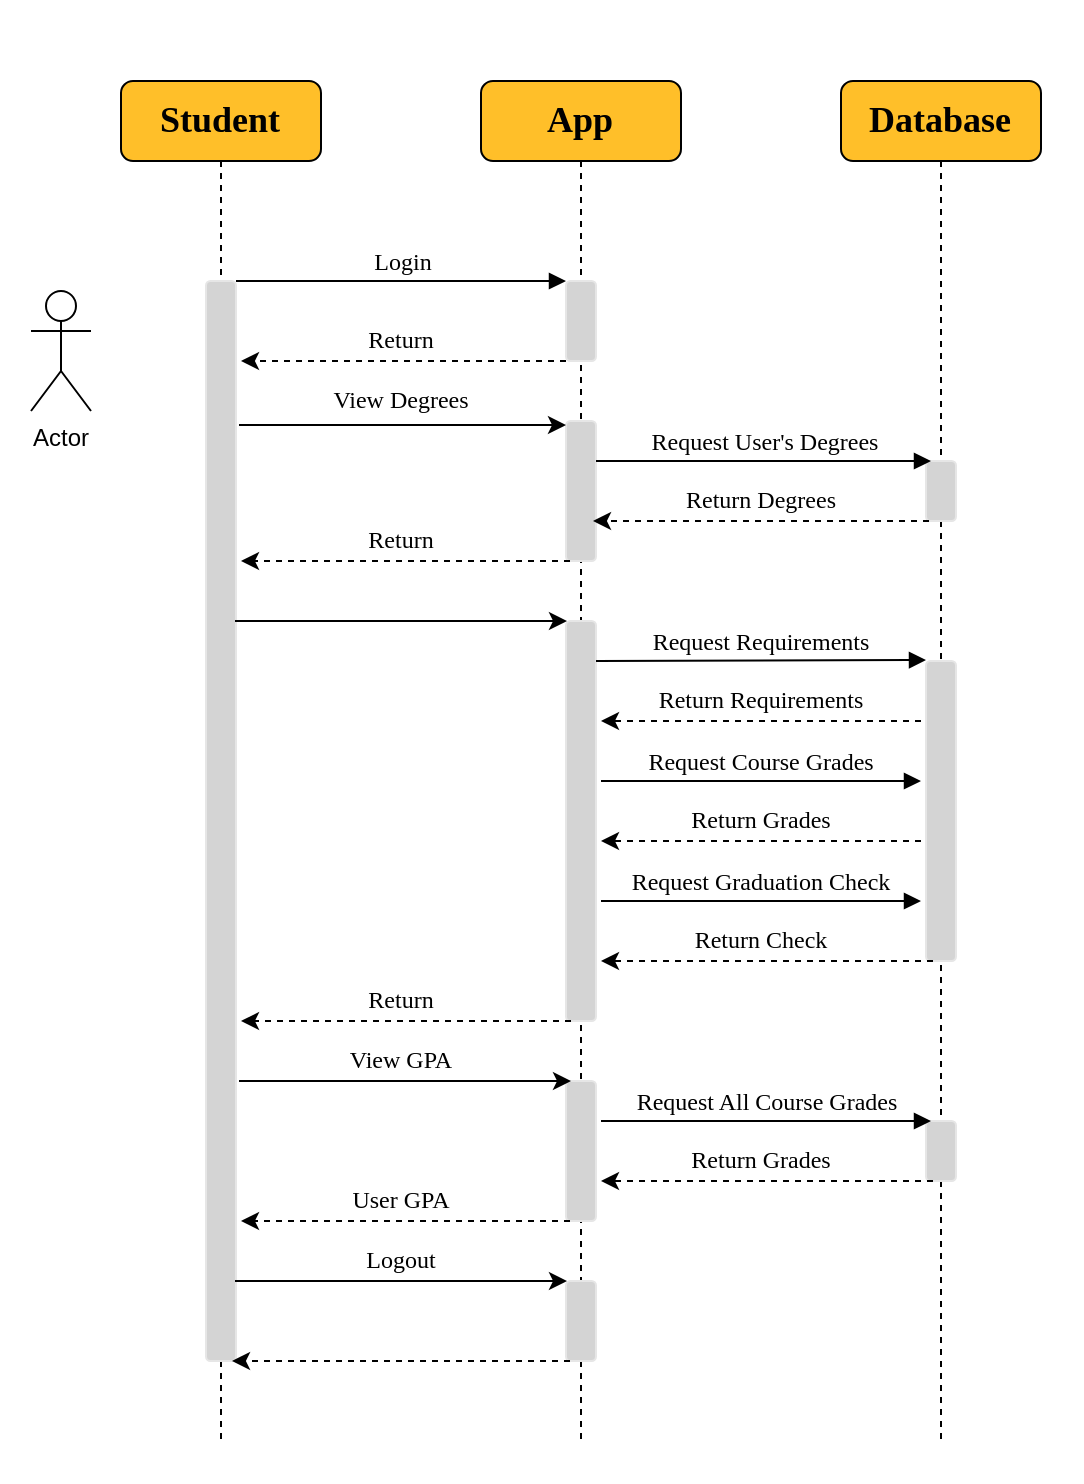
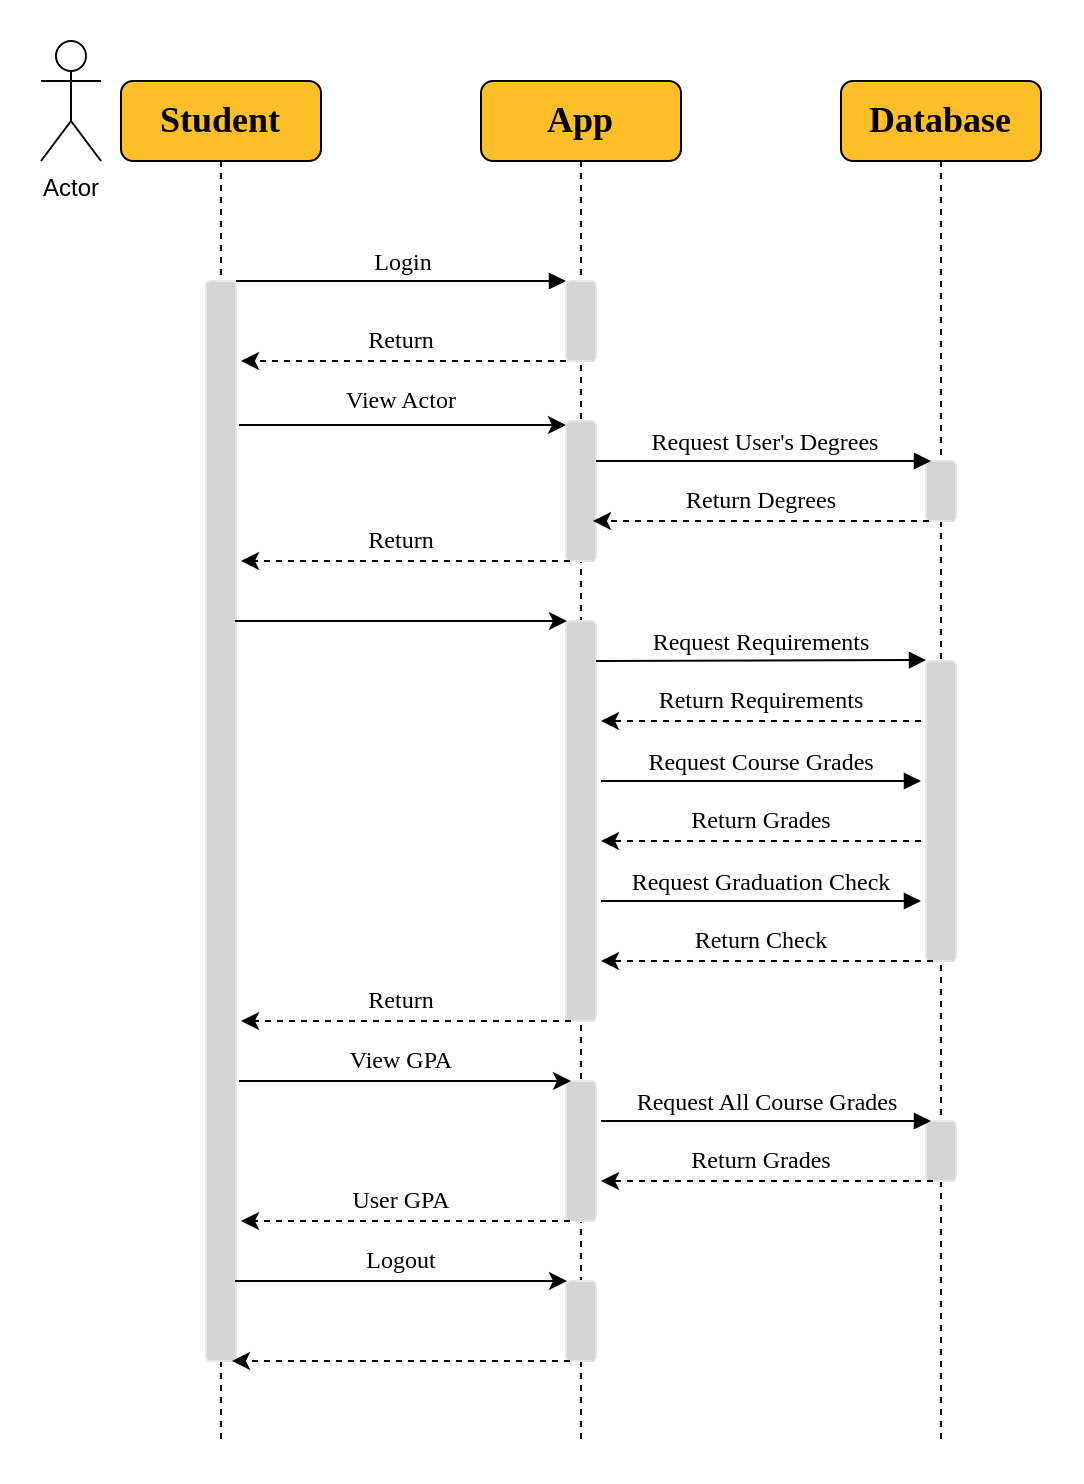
- <mxCell id="46" value="Actor" style="shape=umlActor;verticalLabelPosition=bottom;labelBackgroundColor=#ffffff;verticalAlign=top;html=1;outlineConnect=0;fillColor=#FFFFFF;" parent="1" vertex="1"><mxGeometry x="15" y="145" width="30" height="60" as="geometry" /></mxCell>
+ <mxCell id="46" value="Actor" style="shape=umlActor;verticalLabelPosition=bottom;labelBackgroundColor=#ffffff;verticalAlign=top;html=1;outlineConnect=0;fillColor=#FFFFFF;" parent="1" vertex="1"><mxGeometry x="20" y="20" width="30" height="60" as="geometry" /></mxCell>
- <mxCell id="19" value="&lt;font face=&quot;Verdana&quot;&gt;View Degrees&lt;/font&gt;" style="text;html=1;align=center;verticalAlign=middle;resizable=0;points=[];autosize=1;" parent="1" vertex="1"><mxGeometry x="160" y="190" width="80" height="20" as="geometry" /></mxCell>
+ <mxCell id="19" value="&lt;font face=&quot;Verdana&quot;&gt;View Actor&lt;/font&gt;" style="text;html=1;align=center;verticalAlign=middle;resizable=0;points=[];autosize=1;" parent="1" vertex="1"><mxGeometry x="160" y="190" width="80" height="20" as="geometry" /></mxCell>
